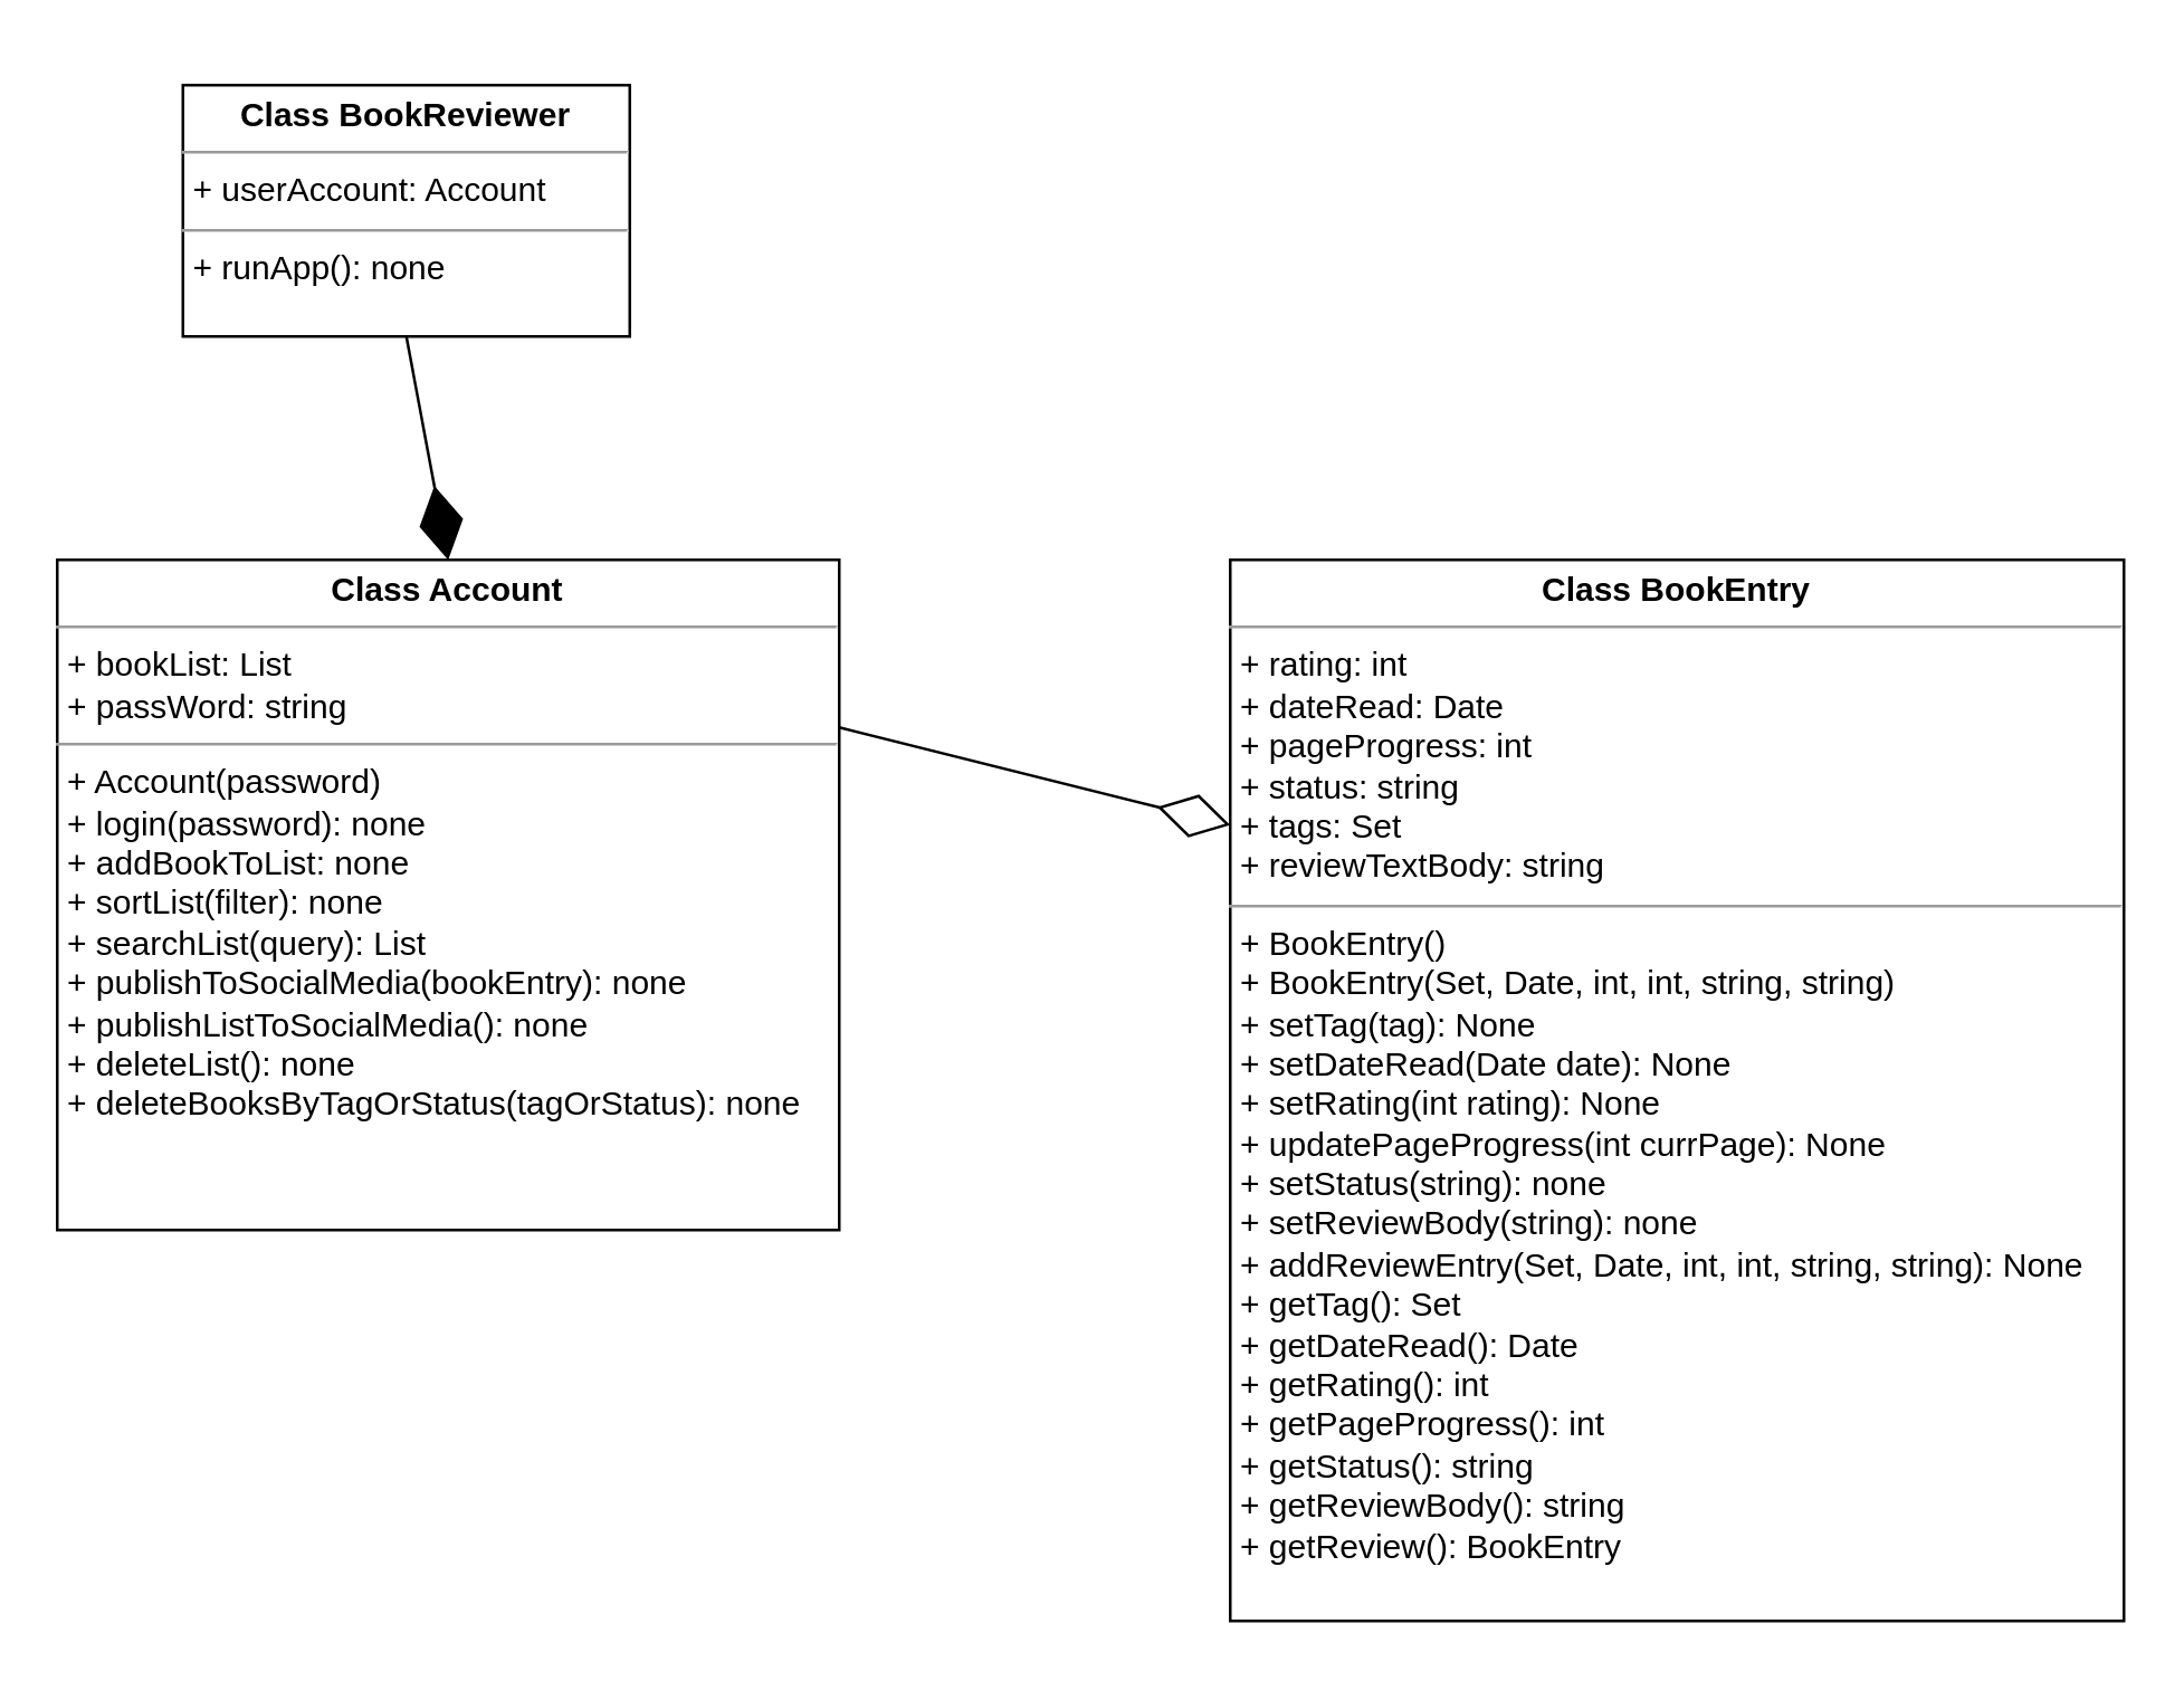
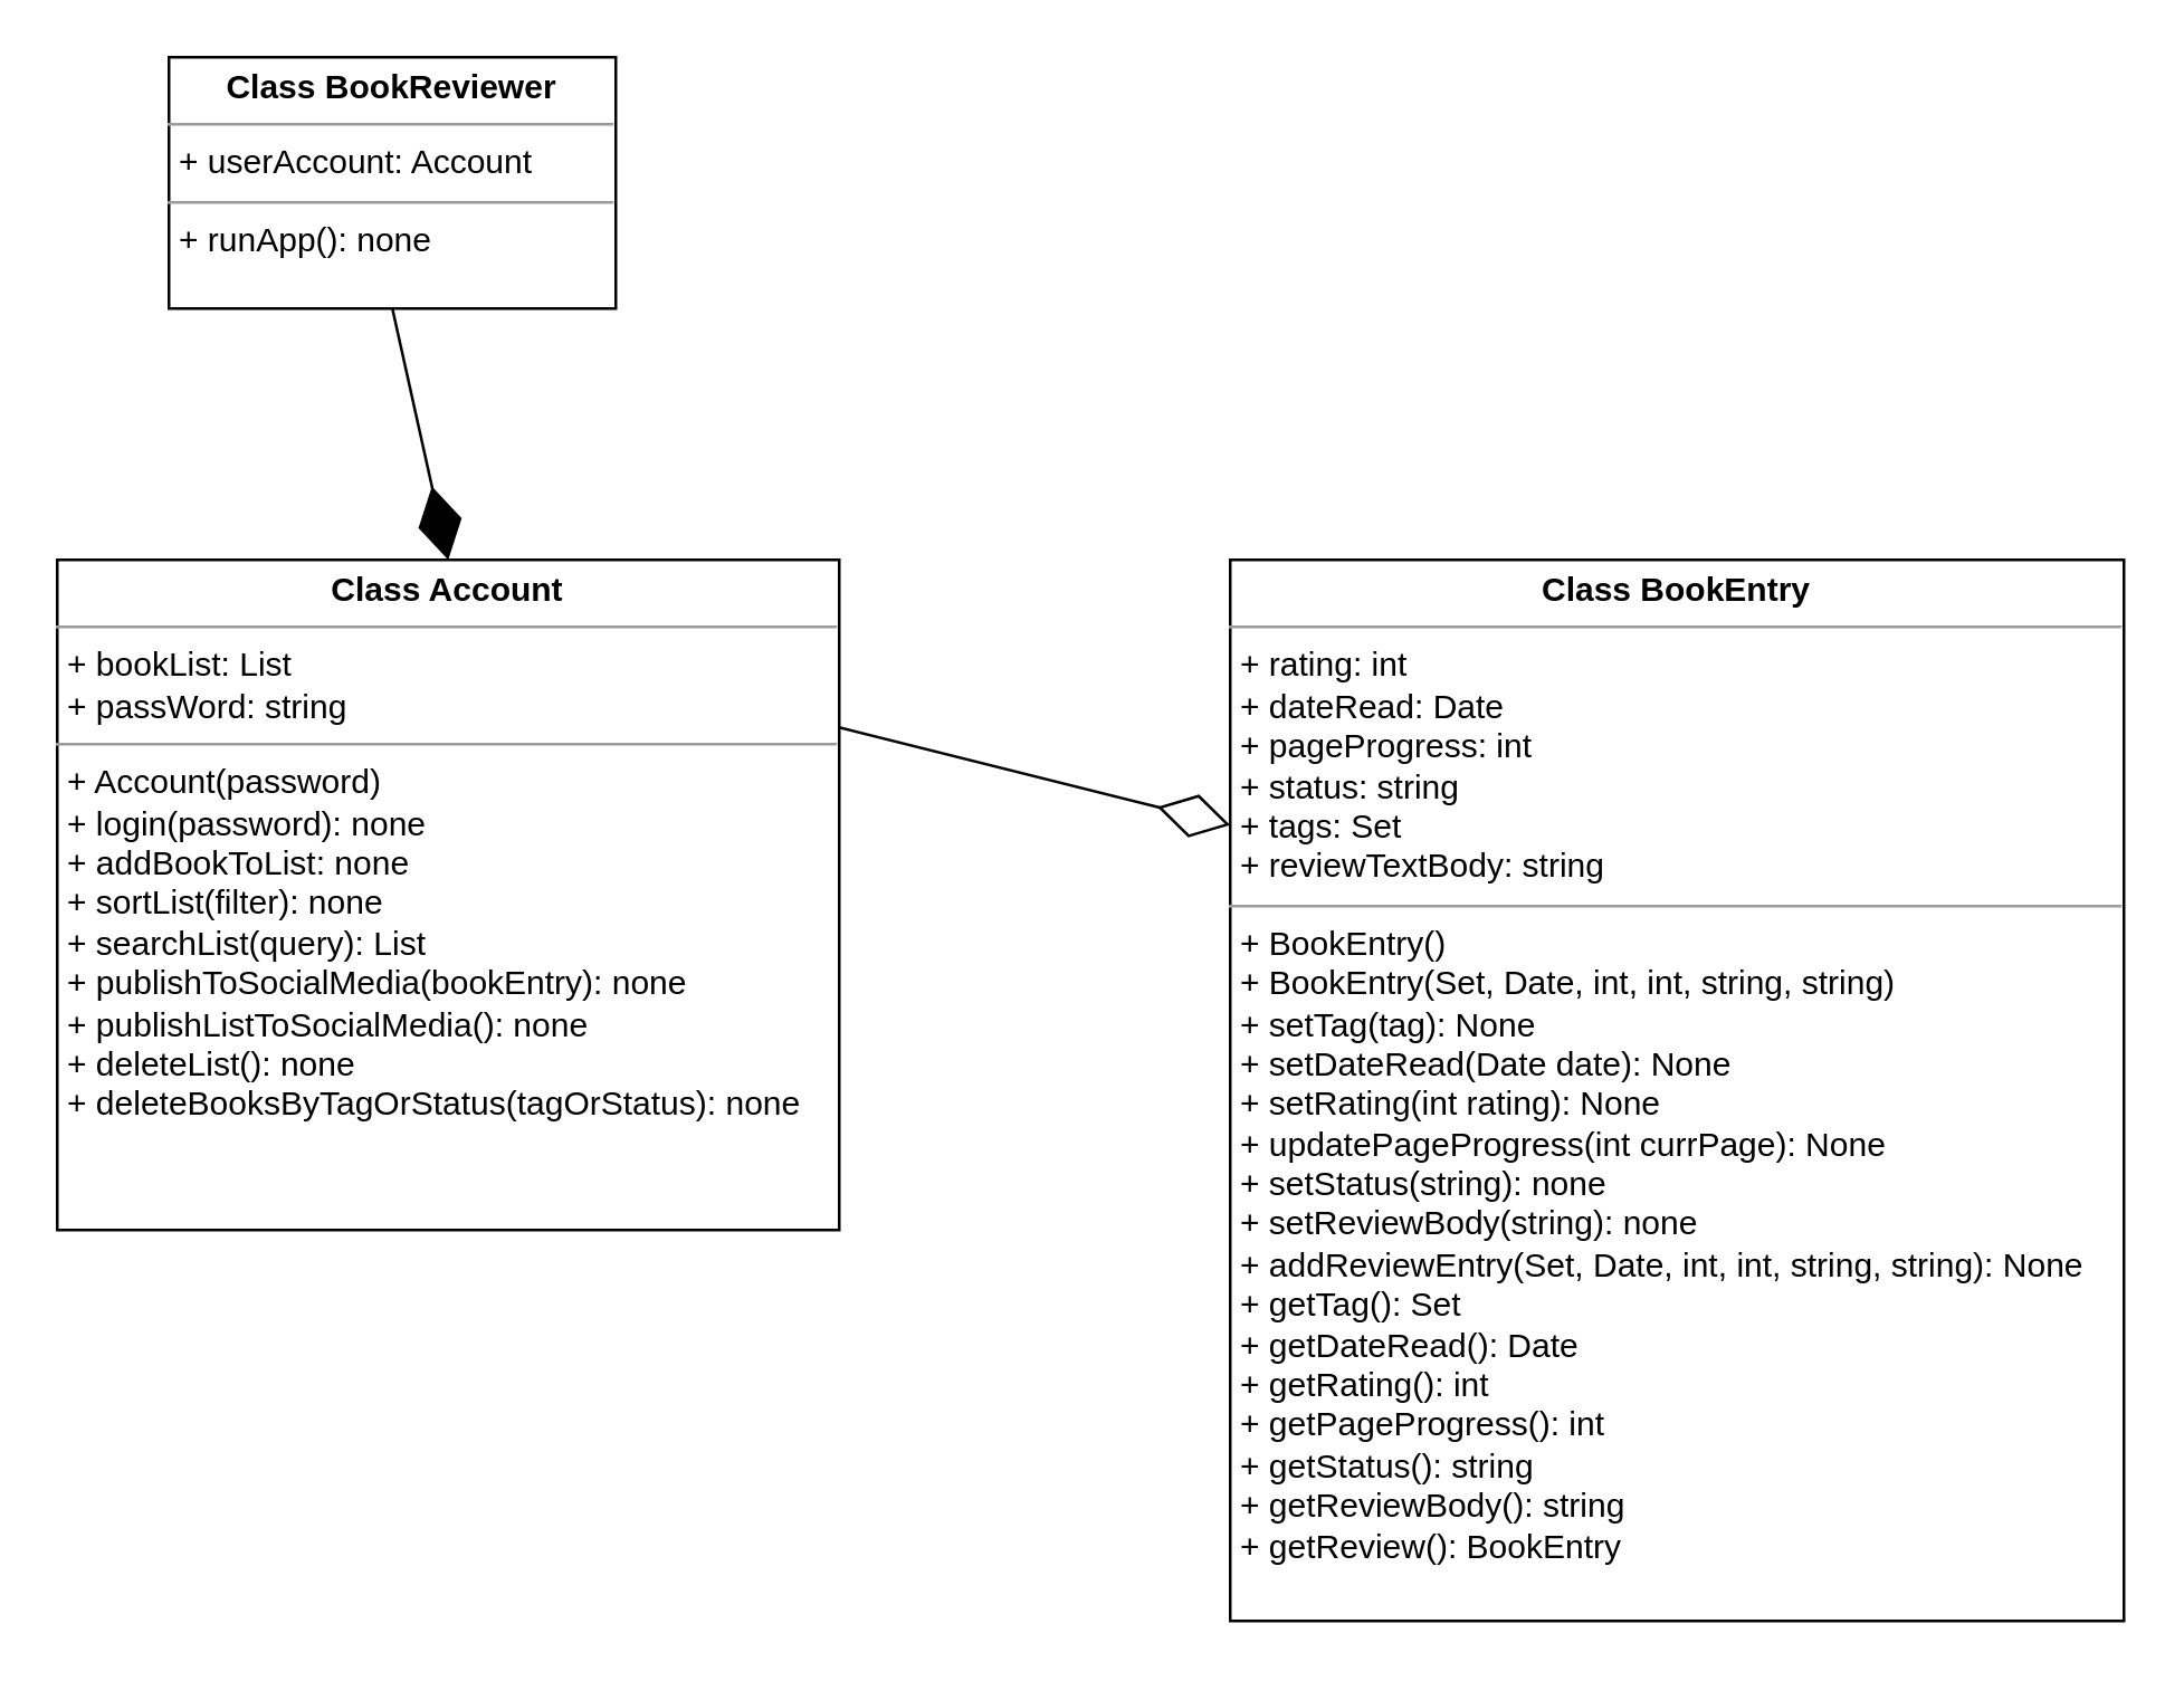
- <mxCell id="4" value="&lt;p style=&quot;margin:0px;margin-top:4px;text-align:center;&quot;&gt;&lt;b&gt;Class BookReviewer&lt;/b&gt;&lt;/p&gt;&lt;hr size=&quot;1&quot;&gt;&lt;p style=&quot;margin:0px;margin-left:4px;&quot;&gt;+ userAccount: Account&lt;/p&gt;&lt;hr size=&quot;1&quot;&gt;&lt;p style=&quot;margin:0px;margin-left:4px;&quot;&gt;+ runApp(): none&lt;br&gt;&lt;br&gt;&lt;br&gt;&lt;/p&gt;" style="verticalAlign=top;align=left;overflow=fill;fontSize=12;fontFamily=Helvetica;html=1;" parent="1" vertex="1"><mxGeometry x="65" y="30" width="160" height="90" as="geometry" /></mxCell>
+ <mxCell id="4" value="&lt;p style=&quot;margin:0px;margin-top:4px;text-align:center;&quot;&gt;&lt;b&gt;Class BookReviewer&lt;/b&gt;&lt;/p&gt;&lt;hr size=&quot;1&quot;&gt;&lt;p style=&quot;margin:0px;margin-left:4px;&quot;&gt;+ userAccount: Account&lt;/p&gt;&lt;hr size=&quot;1&quot;&gt;&lt;p style=&quot;margin:0px;margin-left:4px;&quot;&gt;+ runApp(): none&lt;br&gt;&lt;br&gt;&lt;br&gt;&lt;/p&gt;" style="verticalAlign=top;align=left;overflow=fill;fontSize=12;fontFamily=Helvetica;html=1;" parent="1" vertex="1"><mxGeometry x="60" y="20" width="160" height="90" as="geometry" /></mxCell>
